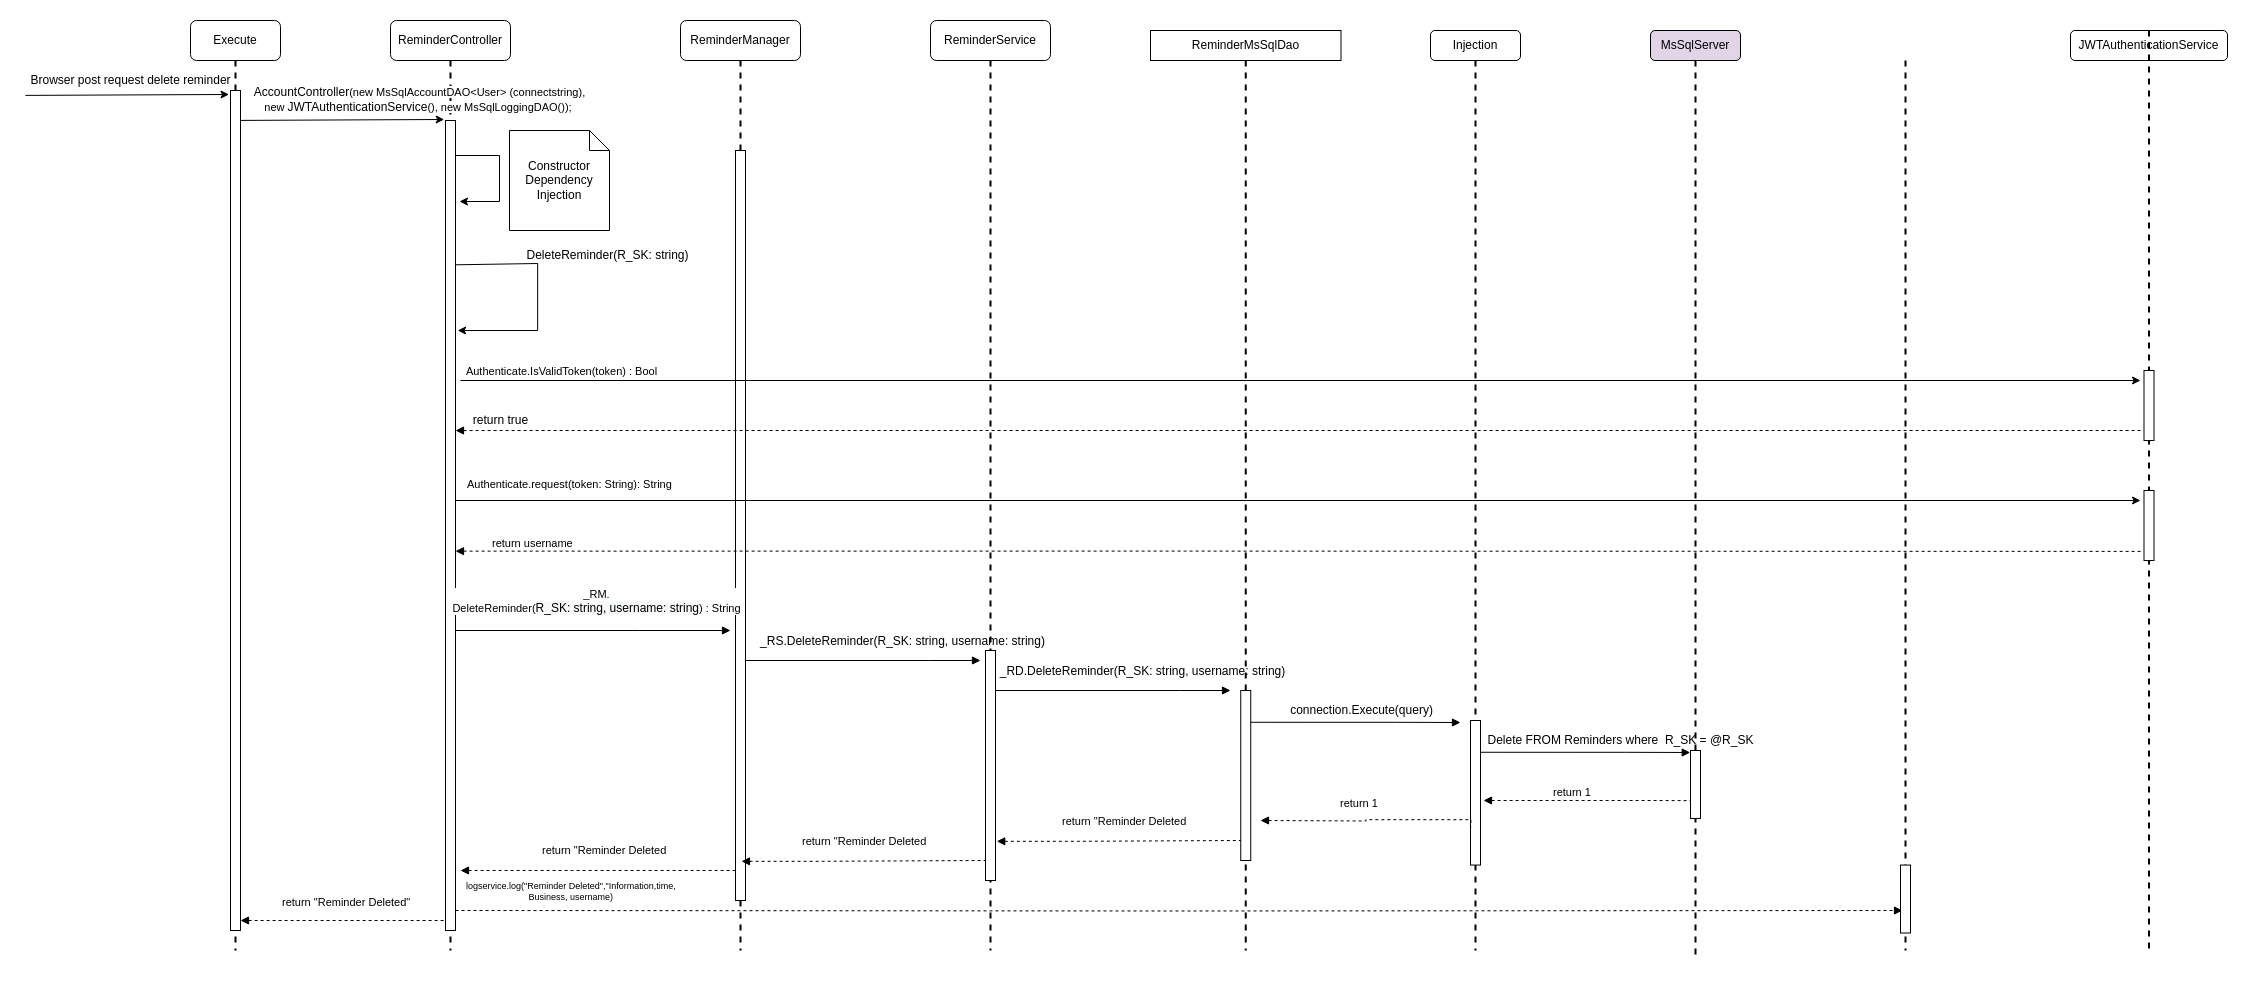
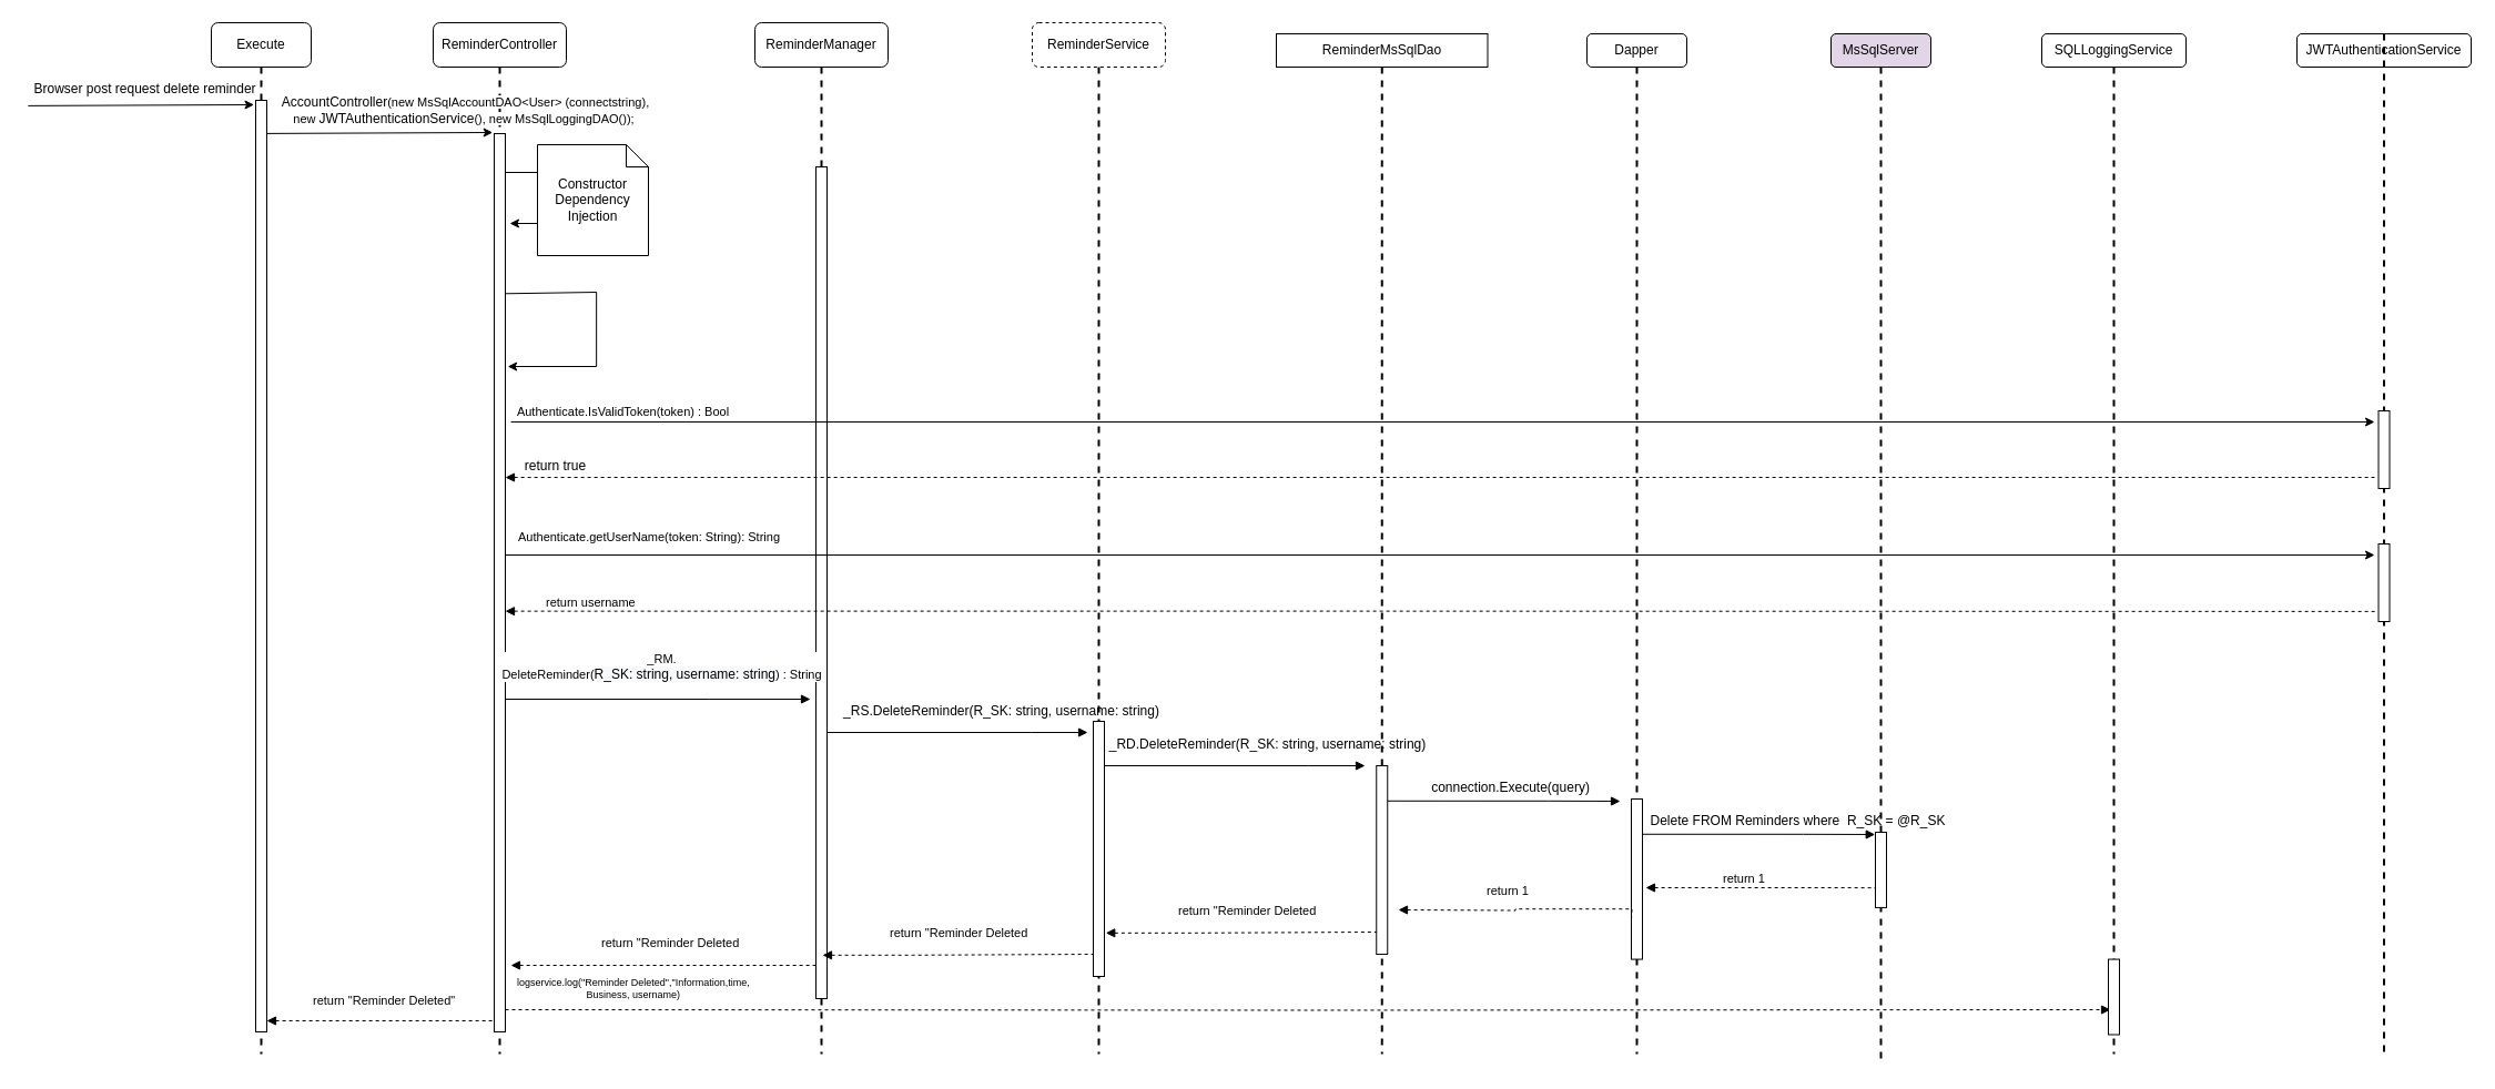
- <mxCell id="7" value="ReminderService" style="rounded=1;whiteSpace=wrap;html=1;" parent="1" vertex="1"><mxGeometry x="930" y="20" width="120" height="40" as="geometry" /></mxCell>
+ <mxCell id="7" value="ReminderService" style="rounded=1;whiteSpace=wrap;html=1;dashed=1;" parent="1" vertex="1"><mxGeometry x="930" y="20" width="120" height="40" as="geometry" /></mxCell>
- <mxCell id="9" value="Injection" style="rounded=1;whiteSpace=wrap;html=1;" parent="1" vertex="1"><mxGeometry x="1430" y="30" width="90" height="30" as="geometry" /></mxCell>
+ <mxCell id="9" value="Dapper" style="rounded=1;whiteSpace=wrap;html=1;" parent="1" vertex="1"><mxGeometry x="1430" y="30" width="90" height="30" as="geometry" /></mxCell>
+ <mxCell id="11" value="SQLLoggingService" style="rounded=1;whiteSpace=wrap;html=1;" parent="1" vertex="1"><mxGeometry x="1840" y="30" width="130" height="30" as="geometry" /></mxCell>
- <mxCell id="28" value="Constructor Dependency Injection" style="shape=note;size=20;whiteSpace=wrap;html=1;" parent="1" vertex="1"><mxGeometry x="509" y="130" width="100" height="100" as="geometry" /></mxCell>
+ <mxCell id="28" value="Constructor Dependency Injection" style="shape=note;size=20;whiteSpace=wrap;html=1;" parent="1" vertex="1"><mxGeometry x="484" y="130" width="100" height="100" as="geometry" /></mxCell>
- <mxCell id="30" value="DeleteReminder(R_SK: string)" style="text;html=1;align=center;verticalAlign=middle;resizable=0;points=[];autosize=1;strokeColor=none;fillColor=none;" parent="1" vertex="1"><mxGeometry x="517.17" y="245" width="180" height="20" as="geometry" /></mxCell>
- <mxCell id="40" value="&lt;span style=&quot;color: rgb(0, 0, 0); font-family: helvetica; font-size: 11px; font-style: normal; font-weight: 400; letter-spacing: normal; text-align: left; text-indent: 0px; text-transform: none; word-spacing: 0px; background-color: rgb(255, 255, 255); display: inline; float: none;&quot;&gt;Authenticate.request(token: String): String&lt;/span&gt;" style="text;whiteSpace=wrap;html=1;" parent="1" vertex="1"><mxGeometry x="465" y="470" width="260" height="30" as="geometry" /></mxCell>
+ <mxCell id="40" value="&lt;span style=&quot;color: rgb(0, 0, 0); font-family: helvetica; font-size: 11px; font-style: normal; font-weight: 400; letter-spacing: normal; text-align: left; text-indent: 0px; text-transform: none; word-spacing: 0px; background-color: rgb(255, 255, 255); display: inline; float: none;&quot;&gt;Authenticate.getUserName(token: String): String&lt;/span&gt;" style="text;whiteSpace=wrap;html=1;" parent="1" vertex="1"><mxGeometry x="465" y="470" width="260" height="30" as="geometry" /></mxCell>
